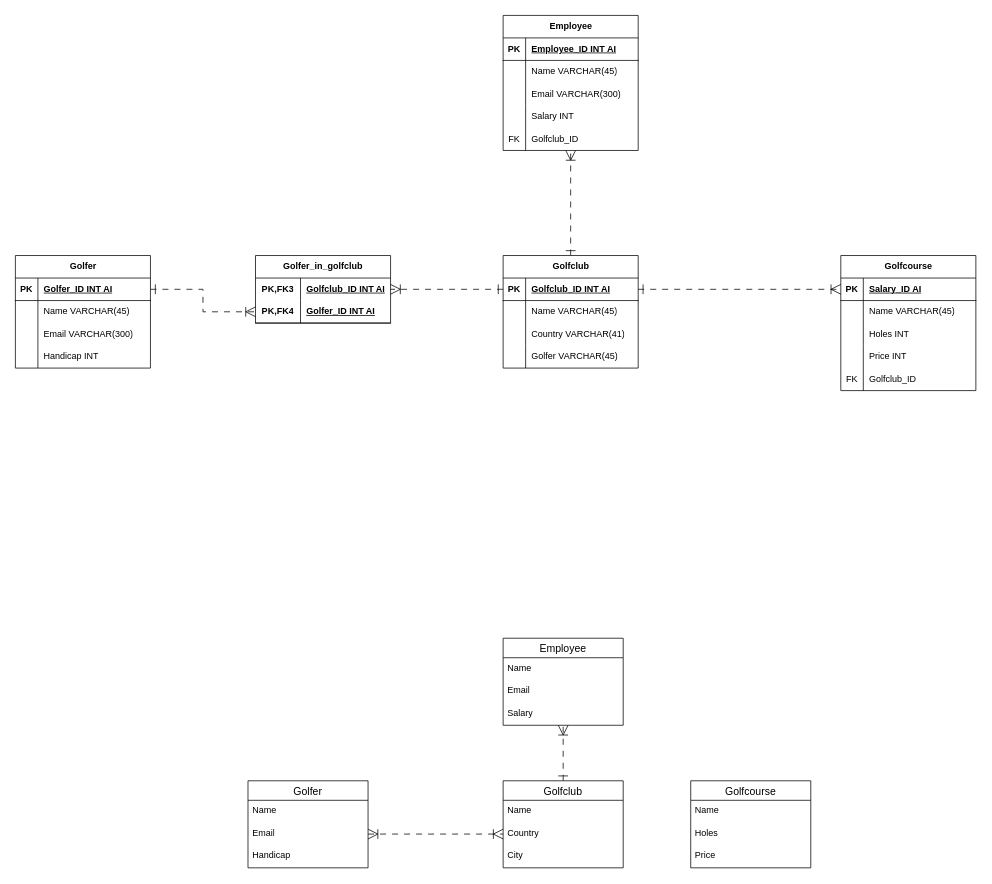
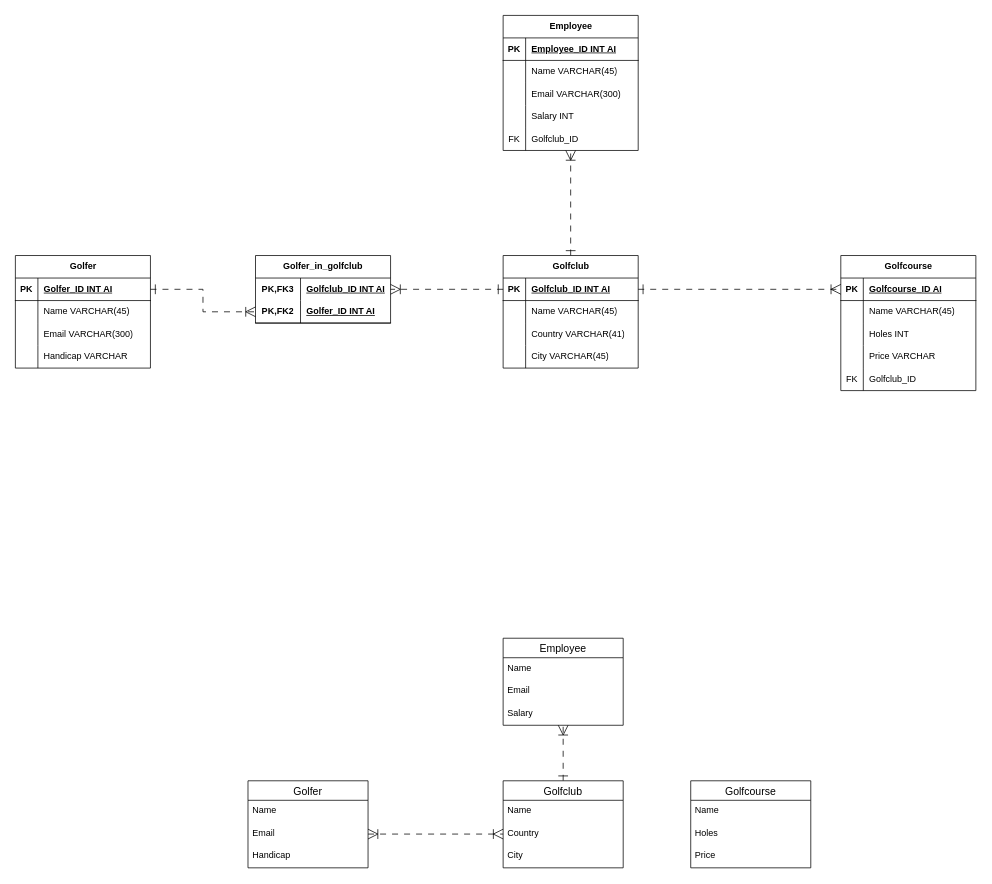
- <mxCell id="66" value="Salary_ID AI" style="shape=partialRectangle;connectable=0;fillColor=none;top=0;left=0;bottom=0;right=0;align=left;spacingLeft=6;fontStyle=5;overflow=hidden;whiteSpace=wrap;html=1;" parent="64" vertex="1"><mxGeometry x="30" width="150" height="30" as="geometry"><mxRectangle width="150" height="30" as="alternateBounds" /></mxGeometry></mxCell>
+ <mxCell id="66" value="Golfcourse_ID AI" style="shape=partialRectangle;connectable=0;fillColor=none;top=0;left=0;bottom=0;right=0;align=left;spacingLeft=6;fontStyle=5;overflow=hidden;whiteSpace=wrap;html=1;" parent="64" vertex="1"><mxGeometry x="30" width="150" height="30" as="geometry"><mxRectangle width="150" height="30" as="alternateBounds" /></mxGeometry></mxCell>
- <mxCell id="84" value="PK,FK4" style="shape=partialRectangle;connectable=0;fillColor=none;top=0;left=0;bottom=0;right=0;fontStyle=1;overflow=hidden;html=1;whiteSpace=wrap;" parent="83" vertex="1"><mxGeometry width="60" height="30" as="geometry"><mxRectangle width="60" height="30" as="alternateBounds" /></mxGeometry></mxCell>
+ <mxCell id="84" value="PK,FK2" style="shape=partialRectangle;connectable=0;fillColor=none;top=0;left=0;bottom=0;right=0;fontStyle=1;overflow=hidden;html=1;whiteSpace=wrap;" parent="83" vertex="1"><mxGeometry width="60" height="30" as="geometry"><mxRectangle width="60" height="30" as="alternateBounds" /></mxGeometry></mxCell>
- <mxCell id="46" value="Handicap INT" style="shape=partialRectangle;connectable=0;fillColor=none;top=0;left=0;bottom=0;right=0;align=left;spacingLeft=6;overflow=hidden;whiteSpace=wrap;html=1;" parent="44" vertex="1"><mxGeometry x="30" width="150" height="30" as="geometry"><mxRectangle width="150" height="30" as="alternateBounds" /></mxGeometry></mxCell>
+ <mxCell id="46" value="Handicap VARCHAR" style="shape=partialRectangle;connectable=0;fillColor=none;top=0;left=0;bottom=0;right=0;align=left;spacingLeft=6;overflow=hidden;whiteSpace=wrap;html=1;" parent="44" vertex="1"><mxGeometry x="30" width="150" height="30" as="geometry"><mxRectangle width="150" height="30" as="alternateBounds" /></mxGeometry></mxCell>
- <mxCell id="33" value="Golfer VARCHAR(45)" style="shape=partialRectangle;connectable=0;fillColor=none;top=0;left=0;bottom=0;right=0;align=left;spacingLeft=6;overflow=hidden;whiteSpace=wrap;html=1;" parent="31" vertex="1"><mxGeometry x="30" width="150" height="30" as="geometry"><mxRectangle width="150" height="30" as="alternateBounds" /></mxGeometry></mxCell>
+ <mxCell id="33" value="City VARCHAR(45)" style="shape=partialRectangle;connectable=0;fillColor=none;top=0;left=0;bottom=0;right=0;align=left;spacingLeft=6;overflow=hidden;whiteSpace=wrap;html=1;" parent="31" vertex="1"><mxGeometry x="30" width="150" height="30" as="geometry"><mxRectangle width="150" height="30" as="alternateBounds" /></mxGeometry></mxCell>
- <mxCell id="75" value="Price INT" style="shape=partialRectangle;connectable=0;fillColor=none;top=0;left=0;bottom=0;right=0;align=left;spacingLeft=6;overflow=hidden;whiteSpace=wrap;html=1;" parent="73" vertex="1"><mxGeometry x="30" width="150" height="30" as="geometry"><mxRectangle width="150" height="30" as="alternateBounds" /></mxGeometry></mxCell>
+ <mxCell id="75" value="Price VARCHAR" style="shape=partialRectangle;connectable=0;fillColor=none;top=0;left=0;bottom=0;right=0;align=left;spacingLeft=6;overflow=hidden;whiteSpace=wrap;html=1;" parent="73" vertex="1"><mxGeometry x="30" width="150" height="30" as="geometry"><mxRectangle width="150" height="30" as="alternateBounds" /></mxGeometry></mxCell>
